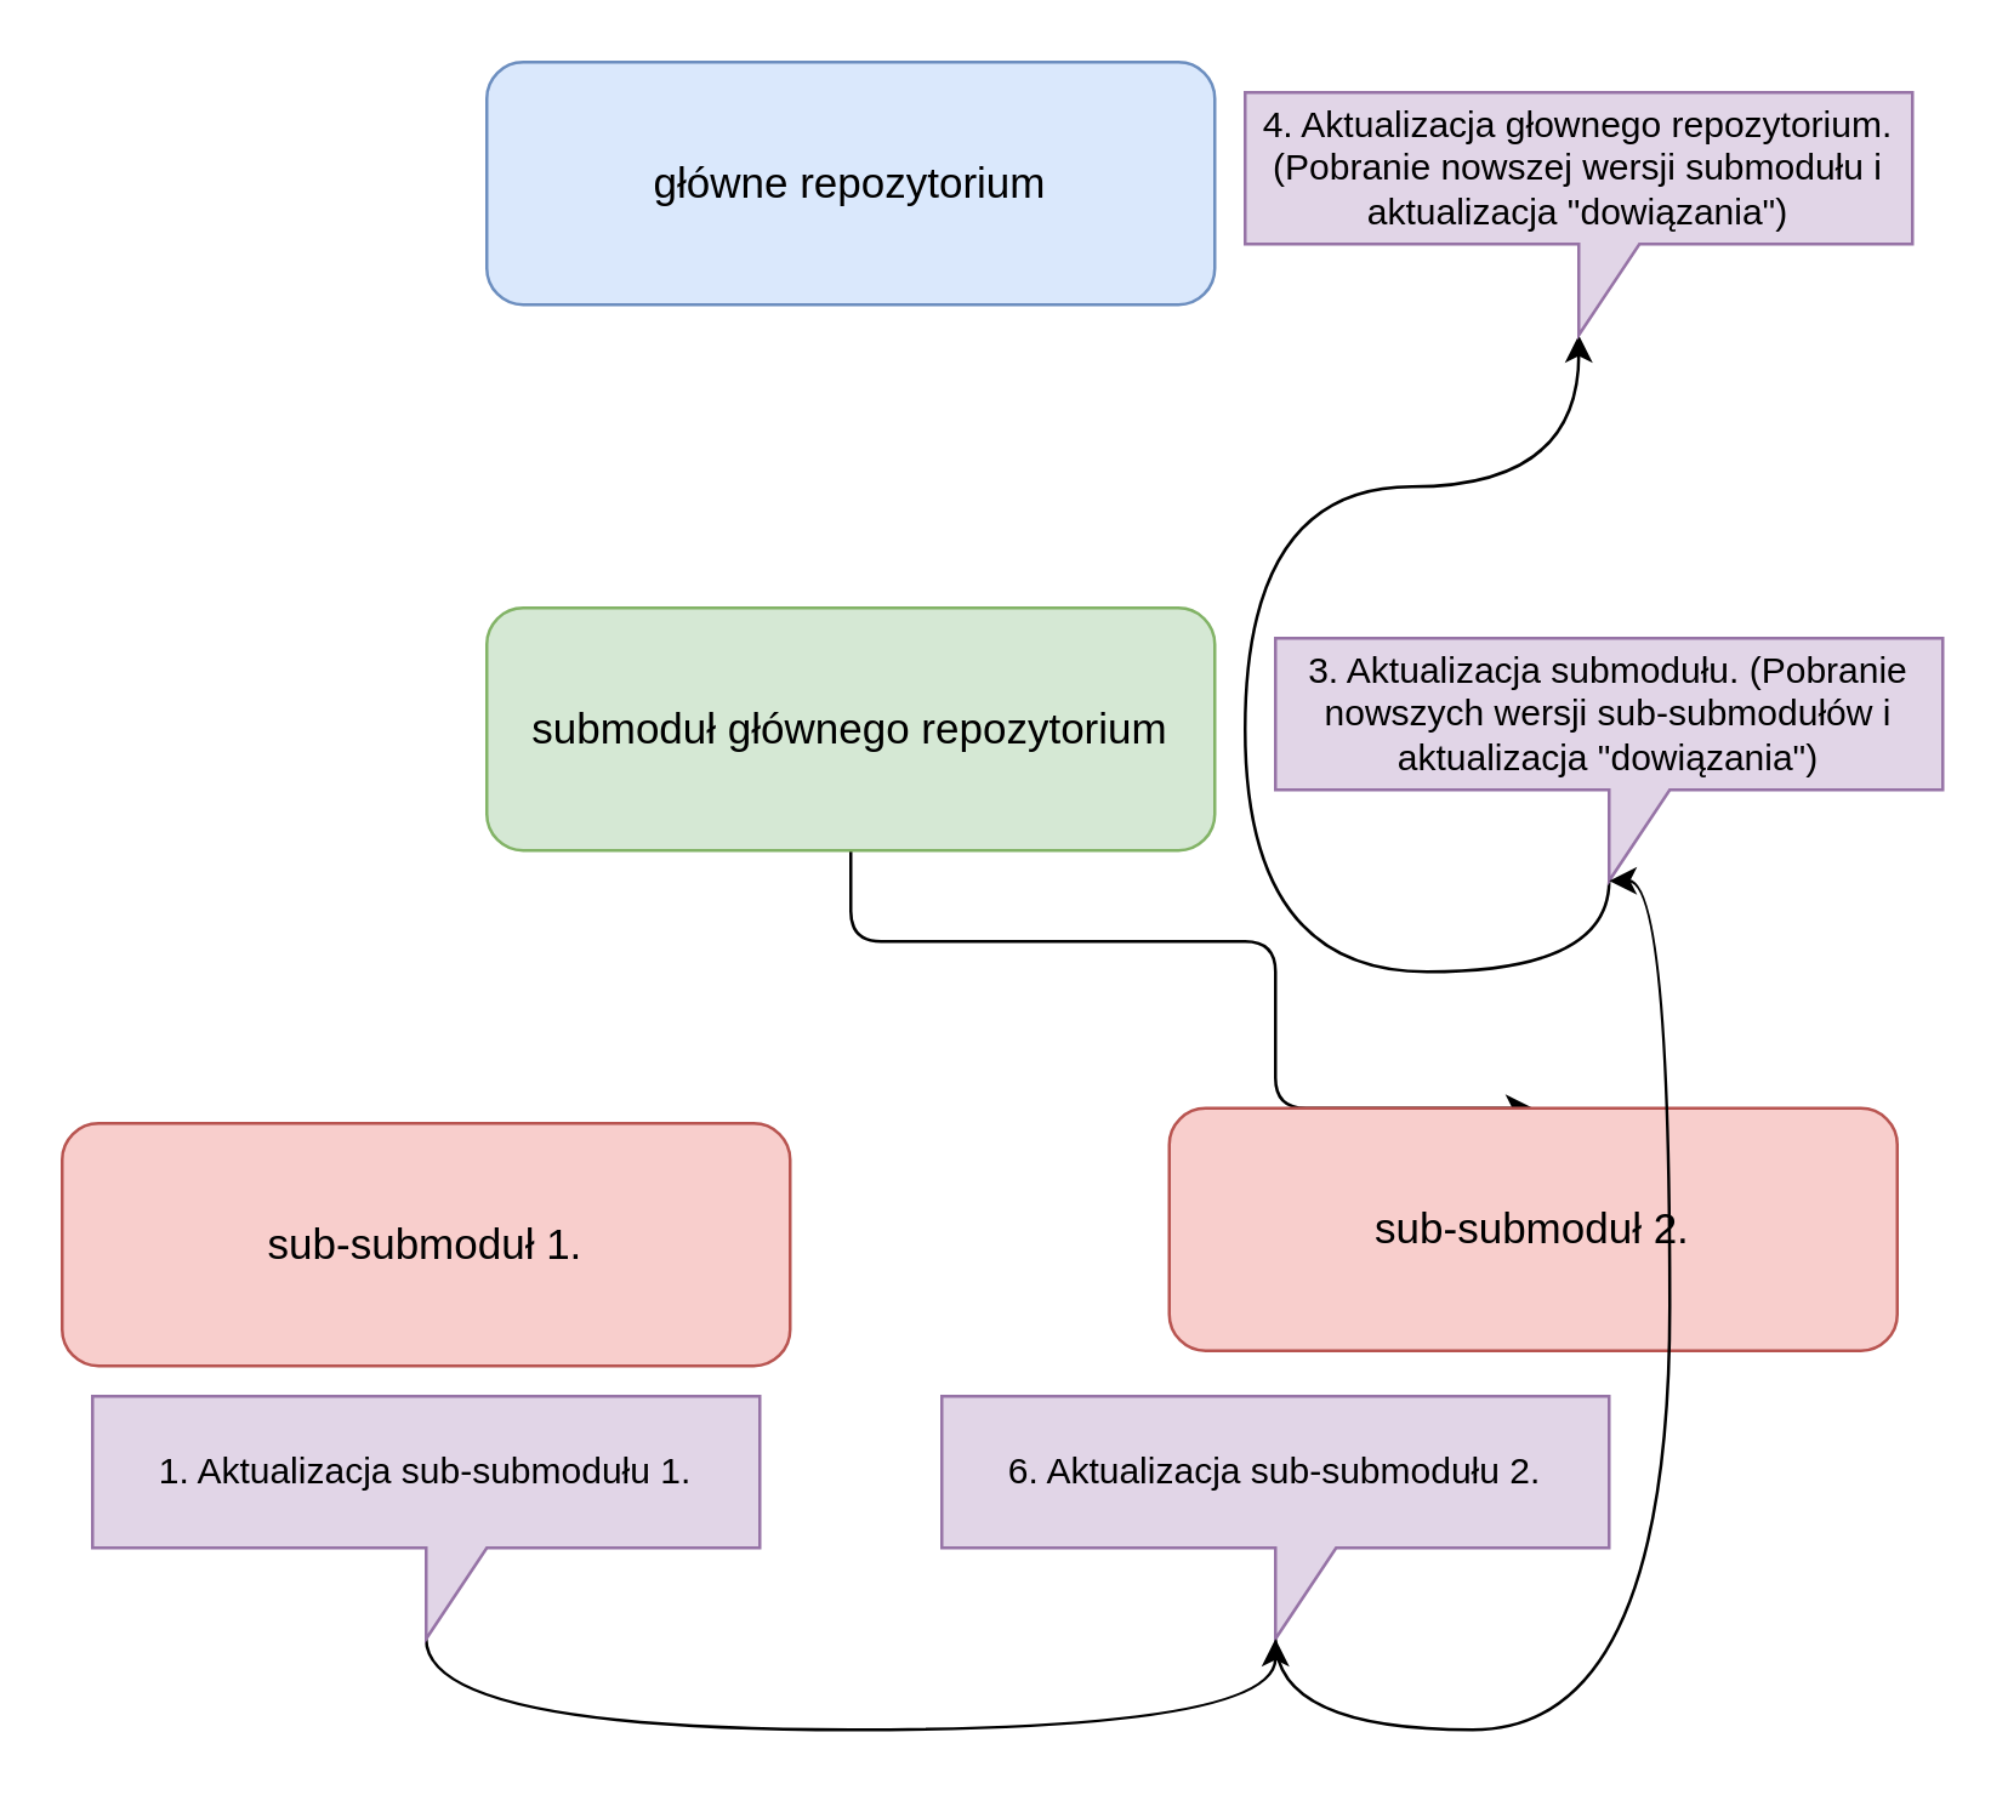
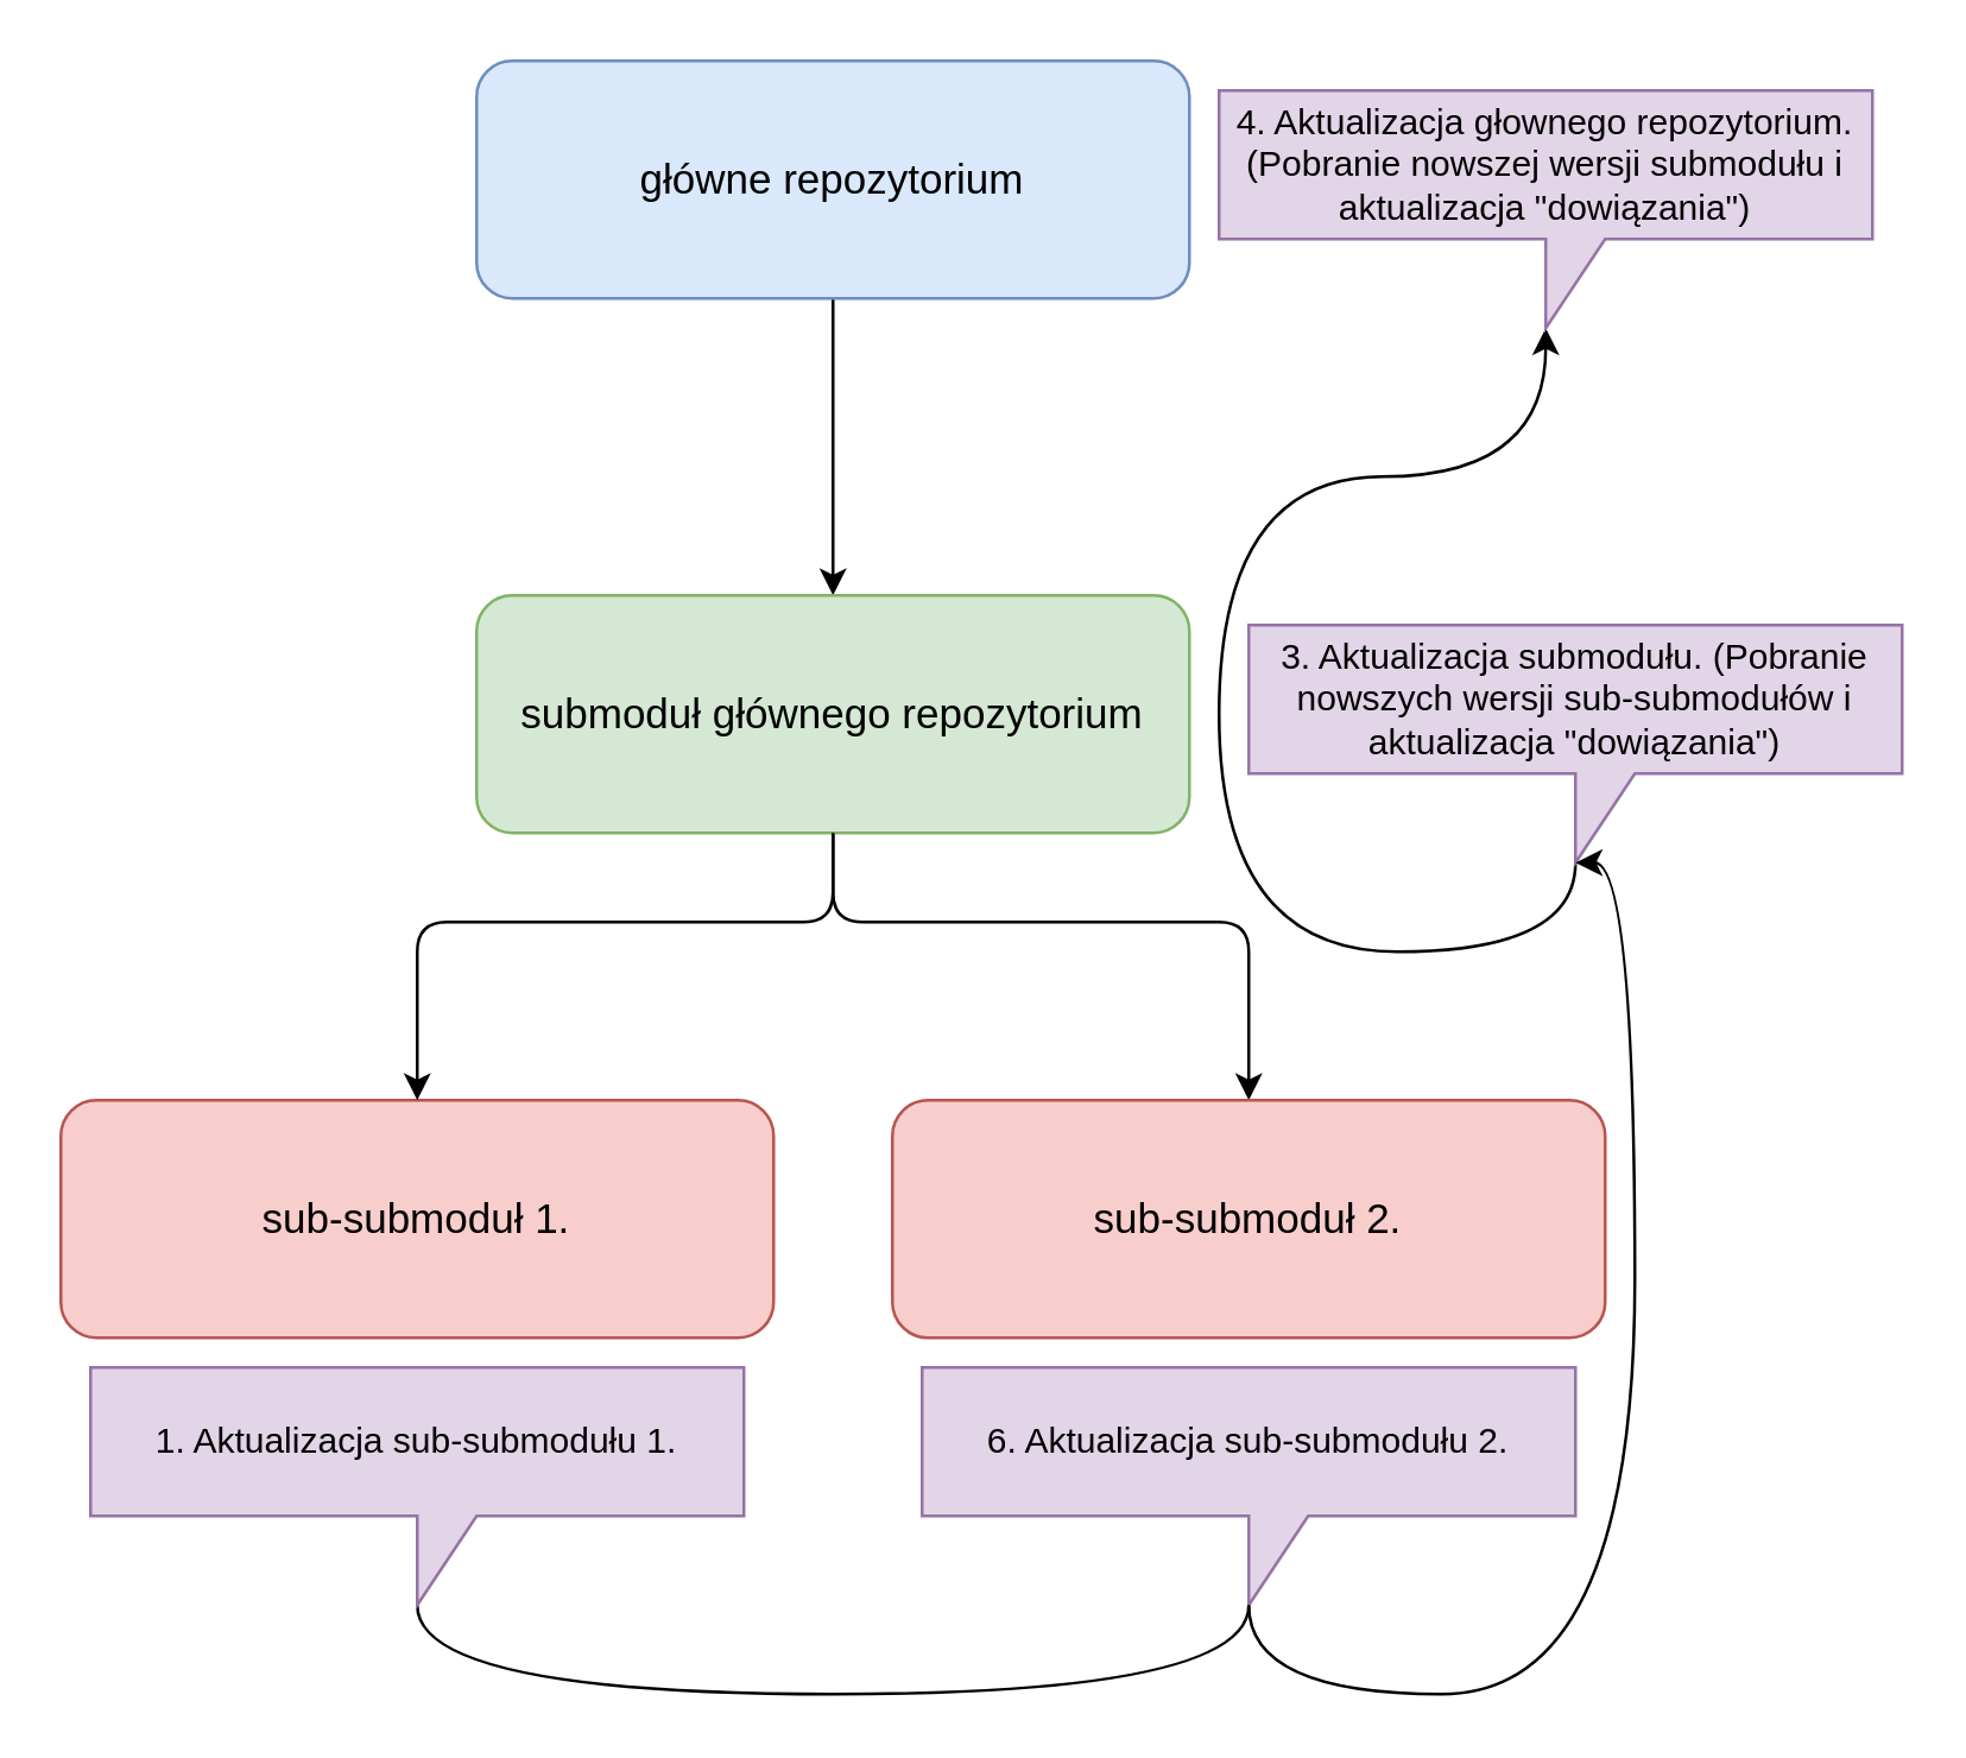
+ <mxCell id="2" style="edgeStyle=none;rounded=1;orthogonalLoop=1;jettySize=auto;html=1;exitX=0.5;exitY=1;exitDx=0;exitDy=0;entryX=0.5;entryY=0;entryDx=0;entryDy=0;strokeColor=#000000;" edge="1" parent="1" source="3" target="5"><mxGeometry relative="1" as="geometry" /></mxCell>
+ <mxCell id="7" value="" style="endArrow=classic;html=1;fontSize=14;exitX=0.5;exitY=1;exitDx=0;exitDy=0;entryX=0.5;entryY=0;entryDx=0;entryDy=0;edgeStyle=orthogonalEdgeStyle;" parent="1" source="5" target="6" edge="1"><mxGeometry width="50" height="50" relative="1" as="geometry"><mxPoint x="420" y="370" as="sourcePoint" /><mxPoint x="470" y="320" as="targetPoint" /><Array as="points"><mxPoint x="280" y="310" /><mxPoint x="140" y="310" /></Array></mxGeometry></mxCell>
- <mxCell id="8" value="sub-submoduł 2." style="rounded=1;whiteSpace=wrap;html=1;fontSize=14;fillColor=#f8cecc;strokeColor=#b85450;" vertex="1" parent="1"><mxGeometry x="385" y="365" width="240" height="80" as="geometry" /></mxCell>
+ <mxCell id="8" value="sub-submoduł 2." style="rounded=1;whiteSpace=wrap;html=1;fontSize=14;fillColor=#f8cecc;strokeColor=#b85450;" vertex="1" parent="1"><mxGeometry x="300" y="370" width="240" height="80" as="geometry" /></mxCell>
- <mxCell id="13" style="edgeStyle=orthogonalEdgeStyle;curved=1;rounded=1;orthogonalLoop=1;jettySize=auto;html=1;exitX=0;exitY=0;exitDx=110;exitDy=80;exitPerimeter=0;entryX=0;entryY=0;entryDx=110;entryDy=80;entryPerimeter=0;strokeColor=#000000;" edge="1" parent="1" source="14" target="12"><mxGeometry relative="1" as="geometry"><Array as="points"><mxPoint x="140" y="570" /><mxPoint x="420" y="570" /></Array></mxGeometry></mxCell>
+ <mxCell id="13" style="edgeStyle=orthogonalEdgeStyle;curved=1;rounded=1;orthogonalLoop=1;jettySize=auto;html=1;exitX=0;exitY=0;exitDx=110;exitDy=80;exitPerimeter=0;entryX=0;entryY=0;entryDx=110;entryDy=80;entryPerimeter=0;strokeColor=#000000;endArrow=none;" edge="1" parent="1" source="14" target="12"><mxGeometry relative="1" as="geometry"><Array as="points"><mxPoint x="140" y="570" /><mxPoint x="420" y="570" /></Array></mxGeometry></mxCell>
